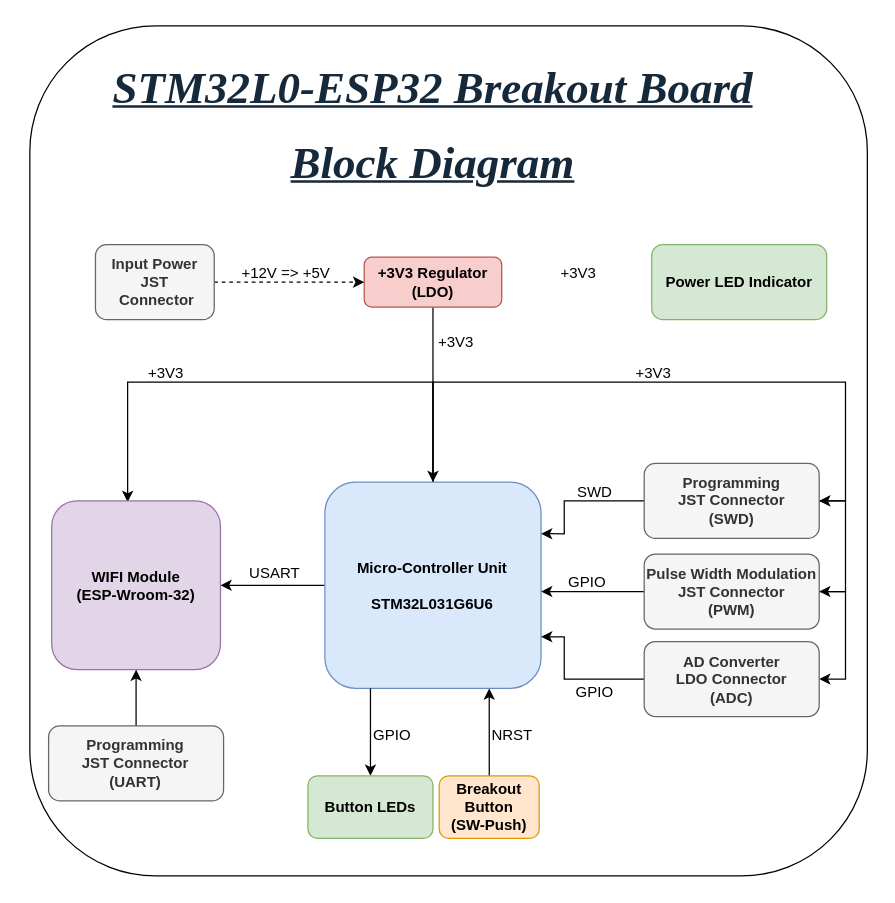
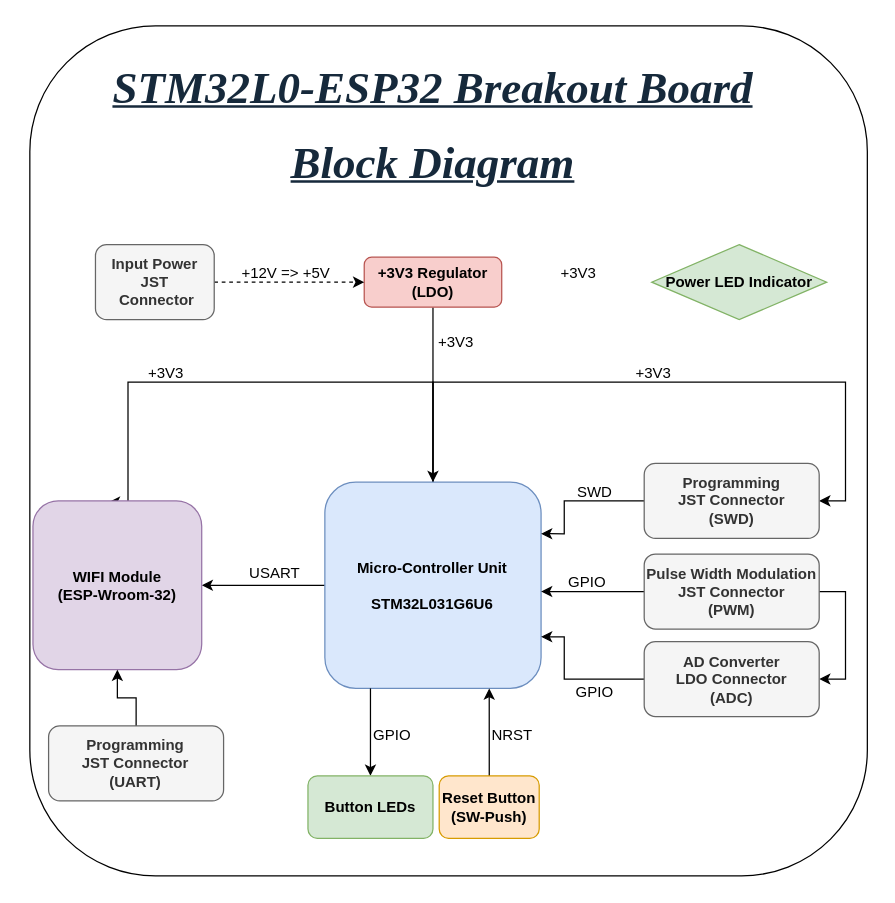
- <mxCell id="22" value="&lt;b&gt;Power LED Indicator&lt;/b&gt;" style="rounded=1;whiteSpace=wrap;html=1;fillColor=#d5e8d4;strokeColor=#82b366;" parent="1" vertex="1"><mxGeometry x="520.87" y="195" width="140" height="60" as="geometry" /></mxCell>
+ <mxCell id="22" value="&lt;b&gt;Power LED Indicator&lt;/b&gt;" style="rhombus;whiteSpace=wrap;html=1;fillColor=#d5e8d4;strokeColor=#82b366;" parent="1" vertex="1"><mxGeometry x="520.87" y="195" width="140" height="60" as="geometry" /></mxCell>
- <mxCell id="11" style="edgeStyle=orthogonalEdgeStyle;rounded=0;orthogonalLoop=1;jettySize=auto;html=1;entryX=1;entryY=0.5;entryDx=0;entryDy=0;exitX=1;exitY=0.5;exitDx=0;exitDy=0;" edge="1" parent="1" source="13" target="16"><mxGeometry relative="1" as="geometry"><Array as="points"><mxPoint x="675.87" y="400" /><mxPoint x="675.87" y="473" /></Array></mxGeometry></mxCell>
- <mxCell id="19" value="&lt;b&gt;WIFI Module&lt;br&gt;(ESP-Wroom-32)&lt;/b&gt;" style="rounded=1;whiteSpace=wrap;html=1;fillColor=#e1d5e7;strokeColor=#9673a6;" parent="1" vertex="1"><mxGeometry x="40.87" y="400" width="135" height="135" as="geometry" /></mxCell>
+ <mxCell id="19" value="&lt;b&gt;WIFI Module&lt;br&gt;(ESP-Wroom-32)&lt;/b&gt;" style="rounded=1;whiteSpace=wrap;html=1;fillColor=#e1d5e7;strokeColor=#9673a6;" parent="1" vertex="1"><mxGeometry x="25.87" y="400" width="135" height="135" as="geometry" /></mxCell>
- <mxCell id="24" value="&lt;b&gt;Breakout Button&lt;br&gt;(SW-Push)&lt;br&gt;&lt;/b&gt;" style="rounded=1;whiteSpace=wrap;html=1;fillColor=#ffe6cc;strokeColor=#d79b00;" parent="1" vertex="1"><mxGeometry x="350.87" y="620" width="80" height="50" as="geometry" /></mxCell>
+ <mxCell id="24" value="&lt;b&gt;Reset Button&lt;br&gt;(SW-Push)&lt;br&gt;&lt;/b&gt;" style="rounded=1;whiteSpace=wrap;html=1;fillColor=#ffe6cc;strokeColor=#d79b00;" parent="1" vertex="1"><mxGeometry x="350.87" y="620" width="80" height="50" as="geometry" /></mxCell>
